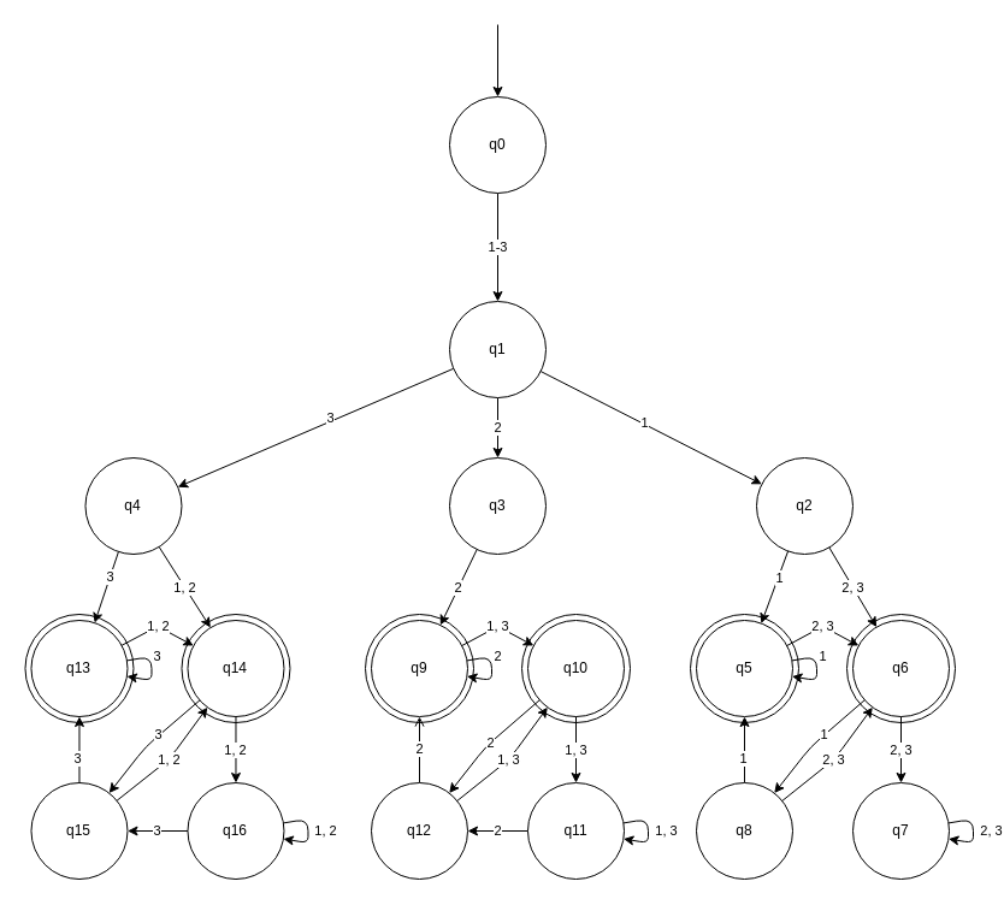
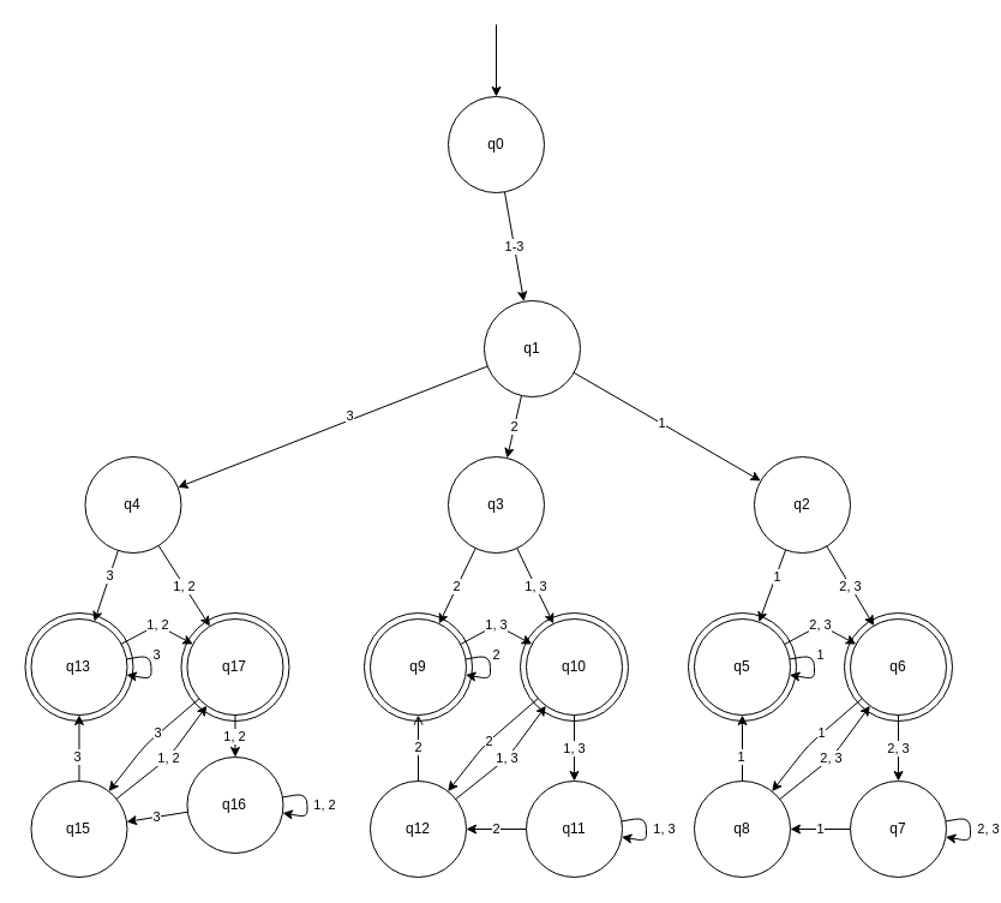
- <mxCell id="16" value="q1" style="ellipse;whiteSpace=wrap;html=1;aspect=fixed;" vertex="1" parent="1"><mxGeometry x="373" y="250" width="80" height="80" as="geometry" /></mxCell>
+ <mxCell id="16" value="q1" style="ellipse;whiteSpace=wrap;html=1;aspect=fixed;" vertex="1" parent="1"><mxGeometry x="403" y="250" width="80" height="80" as="geometry" /></mxCell>
+ <mxCell id="40" value="1, 3" style="edgeStyle=none;html=1;" edge="1" parent="1" source="42" target="39"><mxGeometry relative="1" as="geometry" /></mxCell>
- <mxCell id="8" value="q14" style="ellipse;whiteSpace=wrap;html=1;aspect=fixed;" vertex="1" parent="6"><mxGeometry x="5" y="5" width="80" height="80" as="geometry" /></mxCell>
+ <mxCell id="8" value="q17" style="ellipse;whiteSpace=wrap;html=1;aspect=fixed;" vertex="1" parent="6"><mxGeometry x="5" y="5" width="80" height="80" as="geometry" /></mxCell>
- <mxCell id="23" value="q16" style="ellipse;whiteSpace=wrap;html=1;aspect=fixed;" vertex="1" parent="1"><mxGeometry x="155.48" y="650" width="80" height="80" as="geometry" /></mxCell>
+ <mxCell id="23" value="q16" style="ellipse;whiteSpace=wrap;html=1;aspect=fixed;" vertex="1" parent="1"><mxGeometry x="155.48" y="630" width="80" height="80" as="geometry" /></mxCell>
+ <mxCell id="62" value="1" style="edgeStyle=none;html=1;" edge="1" parent="1" source="63" target="68"><mxGeometry relative="1" as="geometry" /></mxCell>
